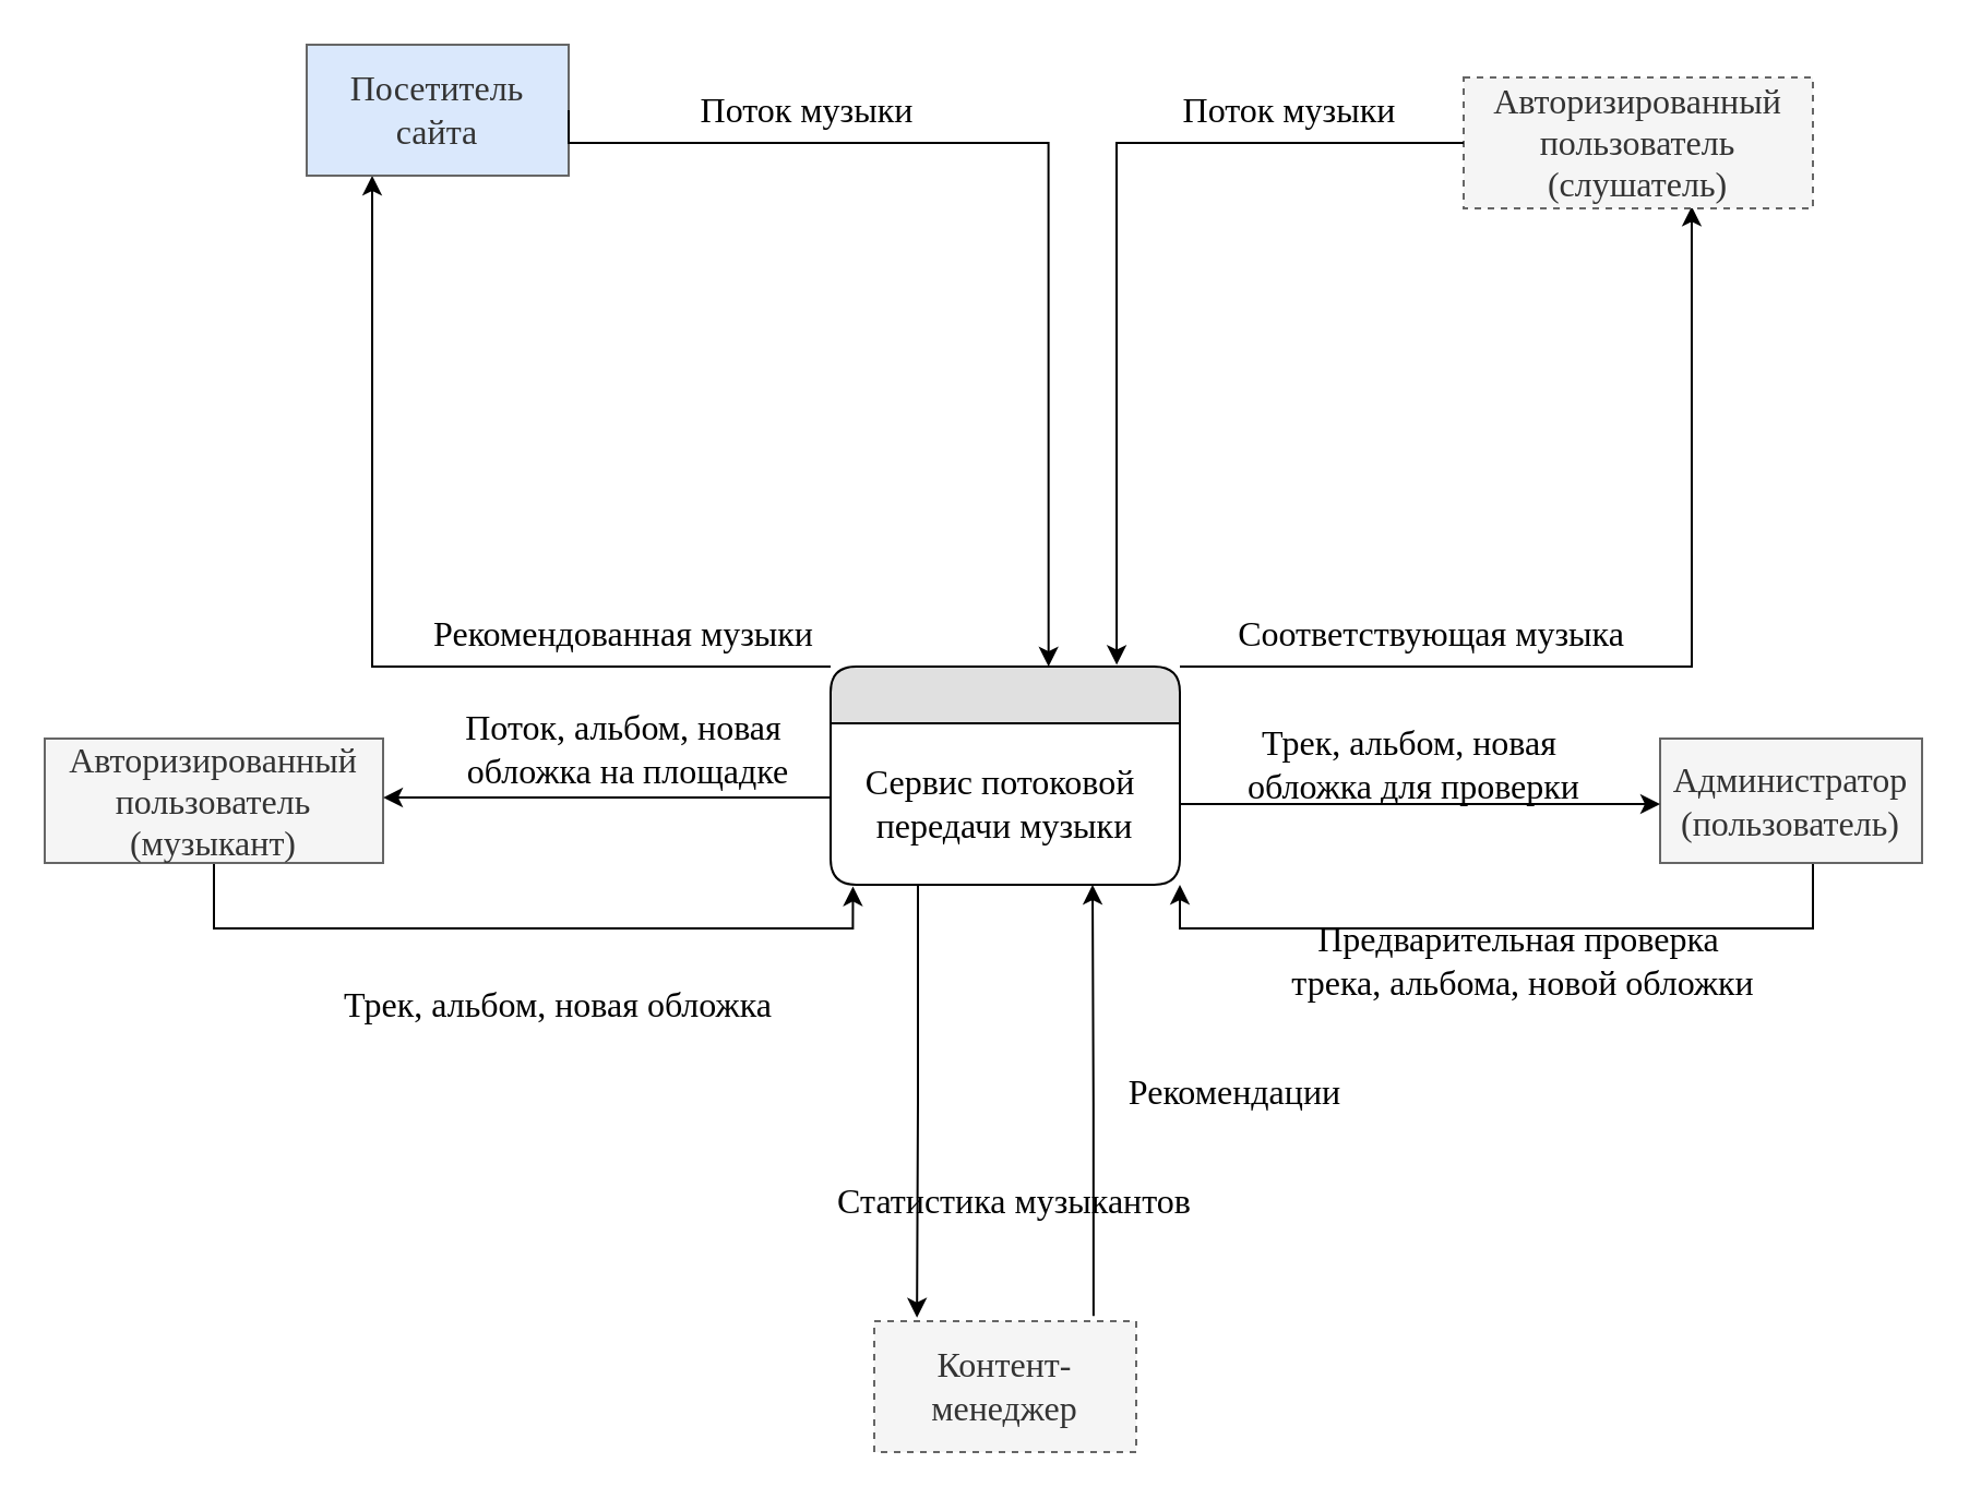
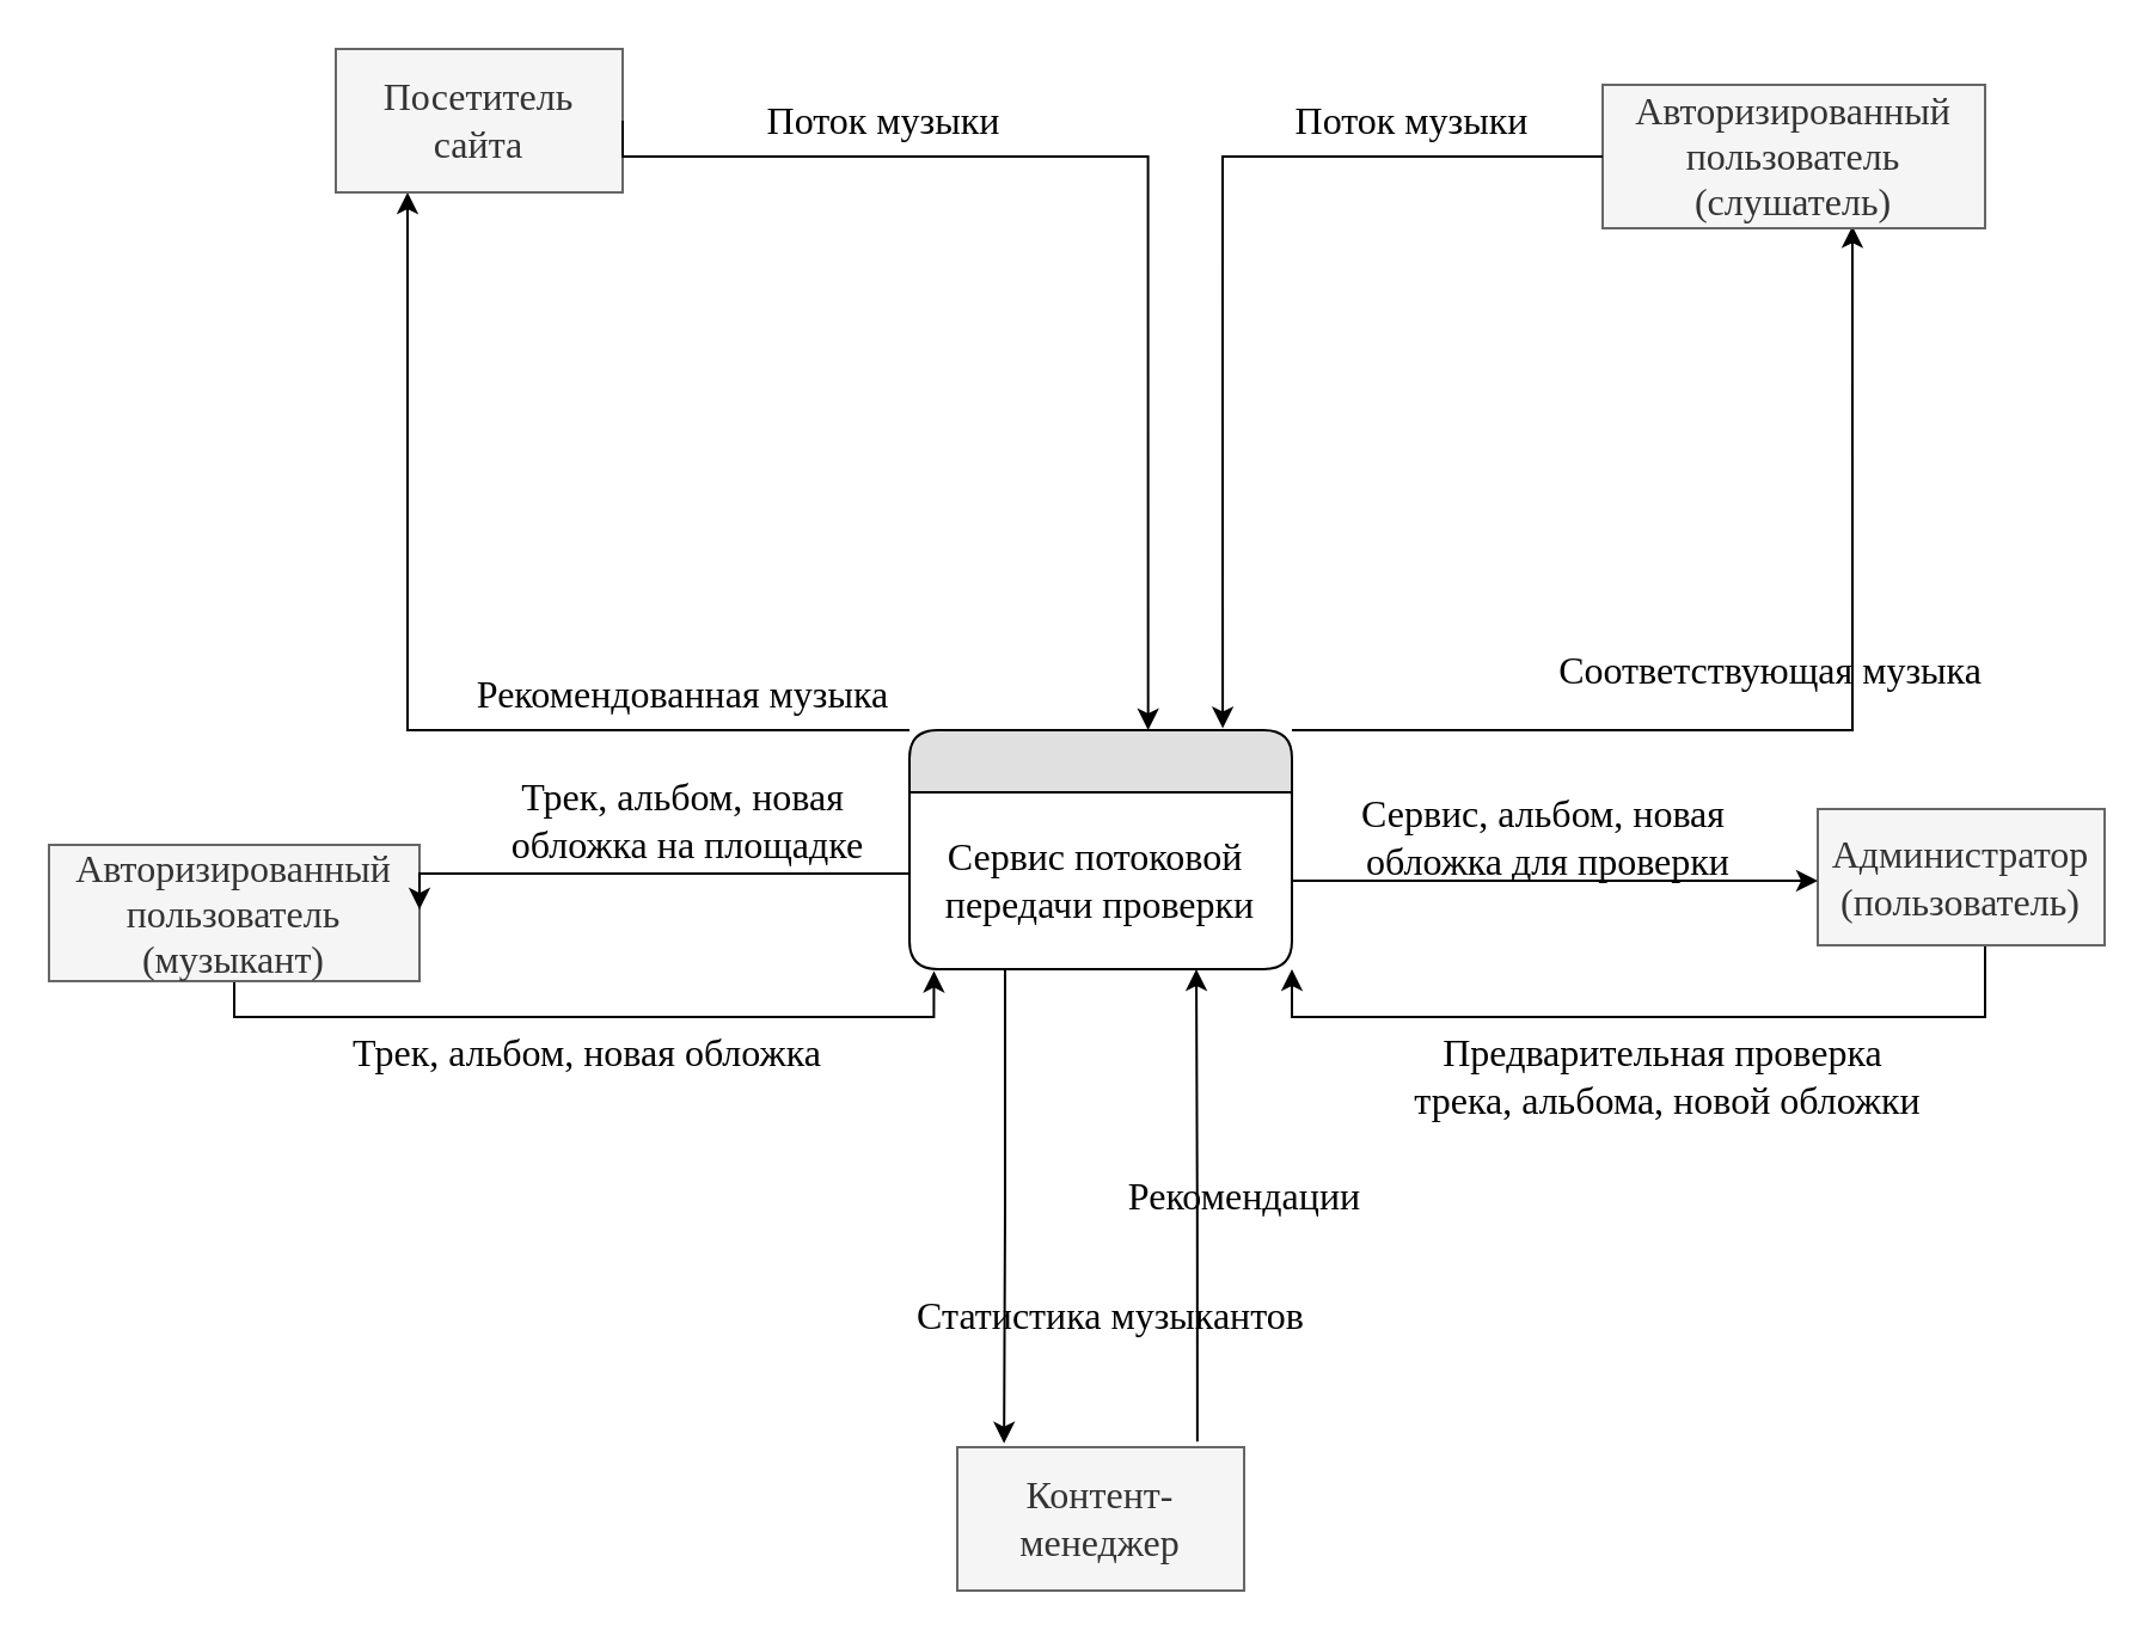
- <mxCell id="3" value="Посетитель сайта" style="rounded=0;whiteSpace=wrap;html=1;fontSize=16;fillColor=#dae8fc;fontColor=#333333;strokeColor=#666666;fontFamily=Comic Sans MS;" parent="1" vertex="1"><mxGeometry x="140" y="20" width="120" height="60" as="geometry" /></mxCell>
+ <mxCell id="3" value="Посетитель сайта" style="rounded=0;whiteSpace=wrap;html=1;fontSize=16;fillColor=#f5f5f5;fontColor=#333333;strokeColor=#666666;fontFamily=Comic Sans MS;" parent="1" vertex="1"><mxGeometry x="140" y="20" width="120" height="60" as="geometry" /></mxCell>
- <mxCell id="5" value="Авторизированный пользователь (слушатель)" style="rounded=0;whiteSpace=wrap;html=1;fontSize=16;fillColor=#f5f5f5;fontColor=#333333;strokeColor=#666666;fontFamily=Comic Sans MS;dashed=1;" parent="1" vertex="1"><mxGeometry x="670" y="35" width="160" height="60" as="geometry" /></mxCell>
+ <mxCell id="5" value="Авторизированный пользователь (слушатель)" style="rounded=0;whiteSpace=wrap;html=1;fontSize=16;fillColor=#f5f5f5;fontColor=#333333;strokeColor=#666666;fontFamily=Comic Sans MS;" parent="1" vertex="1"><mxGeometry x="670" y="35" width="160" height="60" as="geometry" /></mxCell>
- <mxCell id="20" value="Рекомендованная музыки" style="text;html=1;align=center;verticalAlign=middle;resizable=0;points=[];autosize=1;fontSize=16;fontFamily=Comic Sans MS;" parent="1" vertex="1"><mxGeometry x="175" y="275" width="220" height="30" as="geometry" /></mxCell>
+ <mxCell id="20" value="Рекомендованная музыка" style="text;html=1;align=center;verticalAlign=middle;resizable=0;points=[];autosize=1;fontSize=16;fontFamily=Comic Sans MS;" parent="1" vertex="1"><mxGeometry x="175" y="275" width="220" height="30" as="geometry" /></mxCell>
- <mxCell id="22" value="Соответствующая музыка" style="text;html=1;align=center;verticalAlign=middle;resizable=0;points=[];autosize=1;fontSize=16;fontFamily=Comic Sans MS;" parent="1" vertex="1"><mxGeometry x="545" y="275" width="220" height="30" as="geometry" /></mxCell>
+ <mxCell id="22" value="Соответствующая музыка" style="text;html=1;align=center;verticalAlign=middle;resizable=0;points=[];autosize=1;fontSize=16;fontFamily=Comic Sans MS;" parent="1" vertex="1"><mxGeometry x="630" y="265" width="220" height="30" as="geometry" /></mxCell>
- <mxCell id="24" value="Поток, альбом, новая&lt;br&gt;&amp;nbsp;обложка&amp;nbsp;на площадке" style="text;html=1;align=center;verticalAlign=middle;resizable=0;points=[];autosize=1;fontSize=16;fontFamily=Comic Sans MS;" parent="1" vertex="1"><mxGeometry x="185" y="318" width="200" height="50" as="geometry" /></mxCell>
+ <mxCell id="24" value="Трек, альбом, новая&lt;br&gt;&amp;nbsp;обложка&amp;nbsp;на площадке" style="text;html=1;align=center;verticalAlign=middle;resizable=0;points=[];autosize=1;fontSize=16;fontFamily=Comic Sans MS;" parent="1" vertex="1"><mxGeometry x="185" y="318" width="200" height="50" as="geometry" /></mxCell>
- <mxCell id="26" value="&lt;font style=&quot;font-size: 16px;&quot;&gt;Трек, альбом, новая&lt;br style=&quot;border-color: var(--border-color);&quot;&gt;&amp;nbsp;обложка&amp;nbsp;для проверки&lt;/font&gt;" style="text;html=1;align=center;verticalAlign=middle;resizable=0;points=[];autosize=1;fontSize=16;fontFamily=Comic Sans MS;" parent="1" vertex="1"><mxGeometry x="545" y="325" width="200" height="50" as="geometry" /></mxCell>
+ <mxCell id="26" value="&lt;font style=&quot;font-size: 16px;&quot;&gt;Сервис, альбом, новая&lt;br style=&quot;border-color: var(--border-color);&quot;&gt;&amp;nbsp;обложка&amp;nbsp;для проверки&lt;/font&gt;" style="text;html=1;align=center;verticalAlign=middle;resizable=0;points=[];autosize=1;fontSize=16;fontFamily=Comic Sans MS;" parent="1" vertex="1"><mxGeometry x="545" y="325" width="200" height="50" as="geometry" /></mxCell>
- <mxCell id="7" value="Авторизированный пользователь (музыкант)" style="rounded=0;whiteSpace=wrap;html=1;fontSize=16;fillColor=#f5f5f5;fontColor=#333333;strokeColor=#666666;fontFamily=Comic Sans MS;" parent="1" vertex="1"><mxGeometry x="20" y="338" width="155" height="57" as="geometry" /></mxCell>
+ <mxCell id="7" value="Авторизированный пользователь (музыкант)" style="rounded=0;whiteSpace=wrap;html=1;fontSize=16;fillColor=#f5f5f5;fontColor=#333333;strokeColor=#666666;fontFamily=Comic Sans MS;" parent="1" vertex="1"><mxGeometry x="20" y="353" width="155" height="57" as="geometry" /></mxCell>
- <mxCell id="15" value="&lt;span style=&quot;font-size: 16px; text-align: left;&quot;&gt;Сервис потоковой&amp;nbsp;&lt;/span&gt;&lt;br style=&quot;border-color: var(--border-color); padding: 0px; margin: 0px; font-size: 16px; text-align: left;&quot;&gt;&lt;span style=&quot;font-size: 16px; text-align: left;&quot;&gt;передачи музыки&lt;/span&gt;" style="text;html=1;strokeColor=none;fillColor=none;align=center;verticalAlign=middle;whiteSpace=wrap;rounded=0;shadow=1;glass=0;sketch=0;fontFamily=Comic Sans MS;fontSize=16;" parent="14" vertex="1"><mxGeometry y="26" width="160" height="74" as="geometry" /></mxCell>
+ <mxCell id="15" value="&lt;span style=&quot;font-size: 16px; text-align: left;&quot;&gt;Сервис потоковой&amp;nbsp;&lt;/span&gt;&lt;br style=&quot;border-color: var(--border-color); padding: 0px; margin: 0px; font-size: 16px; text-align: left;&quot;&gt;&lt;span style=&quot;font-size: 16px; text-align: left;&quot;&gt;передачи проверки&lt;/span&gt;" style="text;html=1;strokeColor=none;fillColor=none;align=center;verticalAlign=middle;whiteSpace=wrap;rounded=0;shadow=1;glass=0;sketch=0;fontFamily=Comic Sans MS;fontSize=16;" parent="14" vertex="1"><mxGeometry y="26" width="160" height="74" as="geometry" /></mxCell>
- <mxCell id="25" value="Предварительная проверка&lt;br&gt;&amp;nbsp;трека, альбома, новой обложки" style="text;html=1;align=center;verticalAlign=middle;resizable=0;points=[];autosize=1;fontSize=16;fontFamily=Comic Sans MS;" parent="1" vertex="1"><mxGeometry x="560" y="415" width="270" height="50" as="geometry" /></mxCell>
+ <mxCell id="25" value="Предварительная проверка&lt;br&gt;&amp;nbsp;трека, альбома, новой обложки" style="text;html=1;align=center;verticalAlign=middle;resizable=0;points=[];autosize=1;fontSize=16;fontFamily=Comic Sans MS;" parent="1" vertex="1"><mxGeometry x="560" y="425" width="270" height="50" as="geometry" /></mxCell>
- <mxCell id="23" value="Трек, альбом, новая обложка" style="text;html=1;align=center;verticalAlign=middle;resizable=0;points=[];autosize=1;fontSize=16;fontFamily=Comic Sans MS;" parent="1" vertex="1"><mxGeometry x="130" y="445" width="250" height="30" as="geometry" /></mxCell>
+ <mxCell id="23" value="Трек, альбом, новая обложка" style="text;html=1;align=center;verticalAlign=middle;resizable=0;points=[];autosize=1;fontSize=16;fontFamily=Comic Sans MS;" parent="1" vertex="1"><mxGeometry x="120" y="425" width="250" height="30" as="geometry" /></mxCell>
- <mxCell id="27" value="Рекомендации" style="text;html=1;align=center;verticalAlign=middle;resizable=0;points=[];autosize=1;fontSize=16;fontFamily=Comic Sans MS;" parent="1" vertex="1"><mxGeometry x="495" y="485" width="140" height="30" as="geometry" /></mxCell>
+ <mxCell id="27" value="Рекомендации" style="text;html=1;align=center;verticalAlign=middle;resizable=0;points=[];autosize=1;fontSize=16;fontFamily=Comic Sans MS;" parent="1" vertex="1"><mxGeometry x="450" y="485" width="140" height="30" as="geometry" /></mxCell>
- <mxCell id="11" value="Контент-менеджер" style="rounded=0;whiteSpace=wrap;html=1;fontSize=16;fillColor=#f5f5f5;fontColor=#333333;strokeColor=#666666;fontFamily=Comic Sans MS;dashed=1;" parent="1" vertex="1"><mxGeometry x="400" y="605" width="120" height="60" as="geometry" /></mxCell>
+ <mxCell id="11" value="Контент-менеджер" style="rounded=0;whiteSpace=wrap;html=1;fontSize=16;fillColor=#f5f5f5;fontColor=#333333;strokeColor=#666666;fontFamily=Comic Sans MS;" parent="1" vertex="1"><mxGeometry x="400" y="605" width="120" height="60" as="geometry" /></mxCell>
